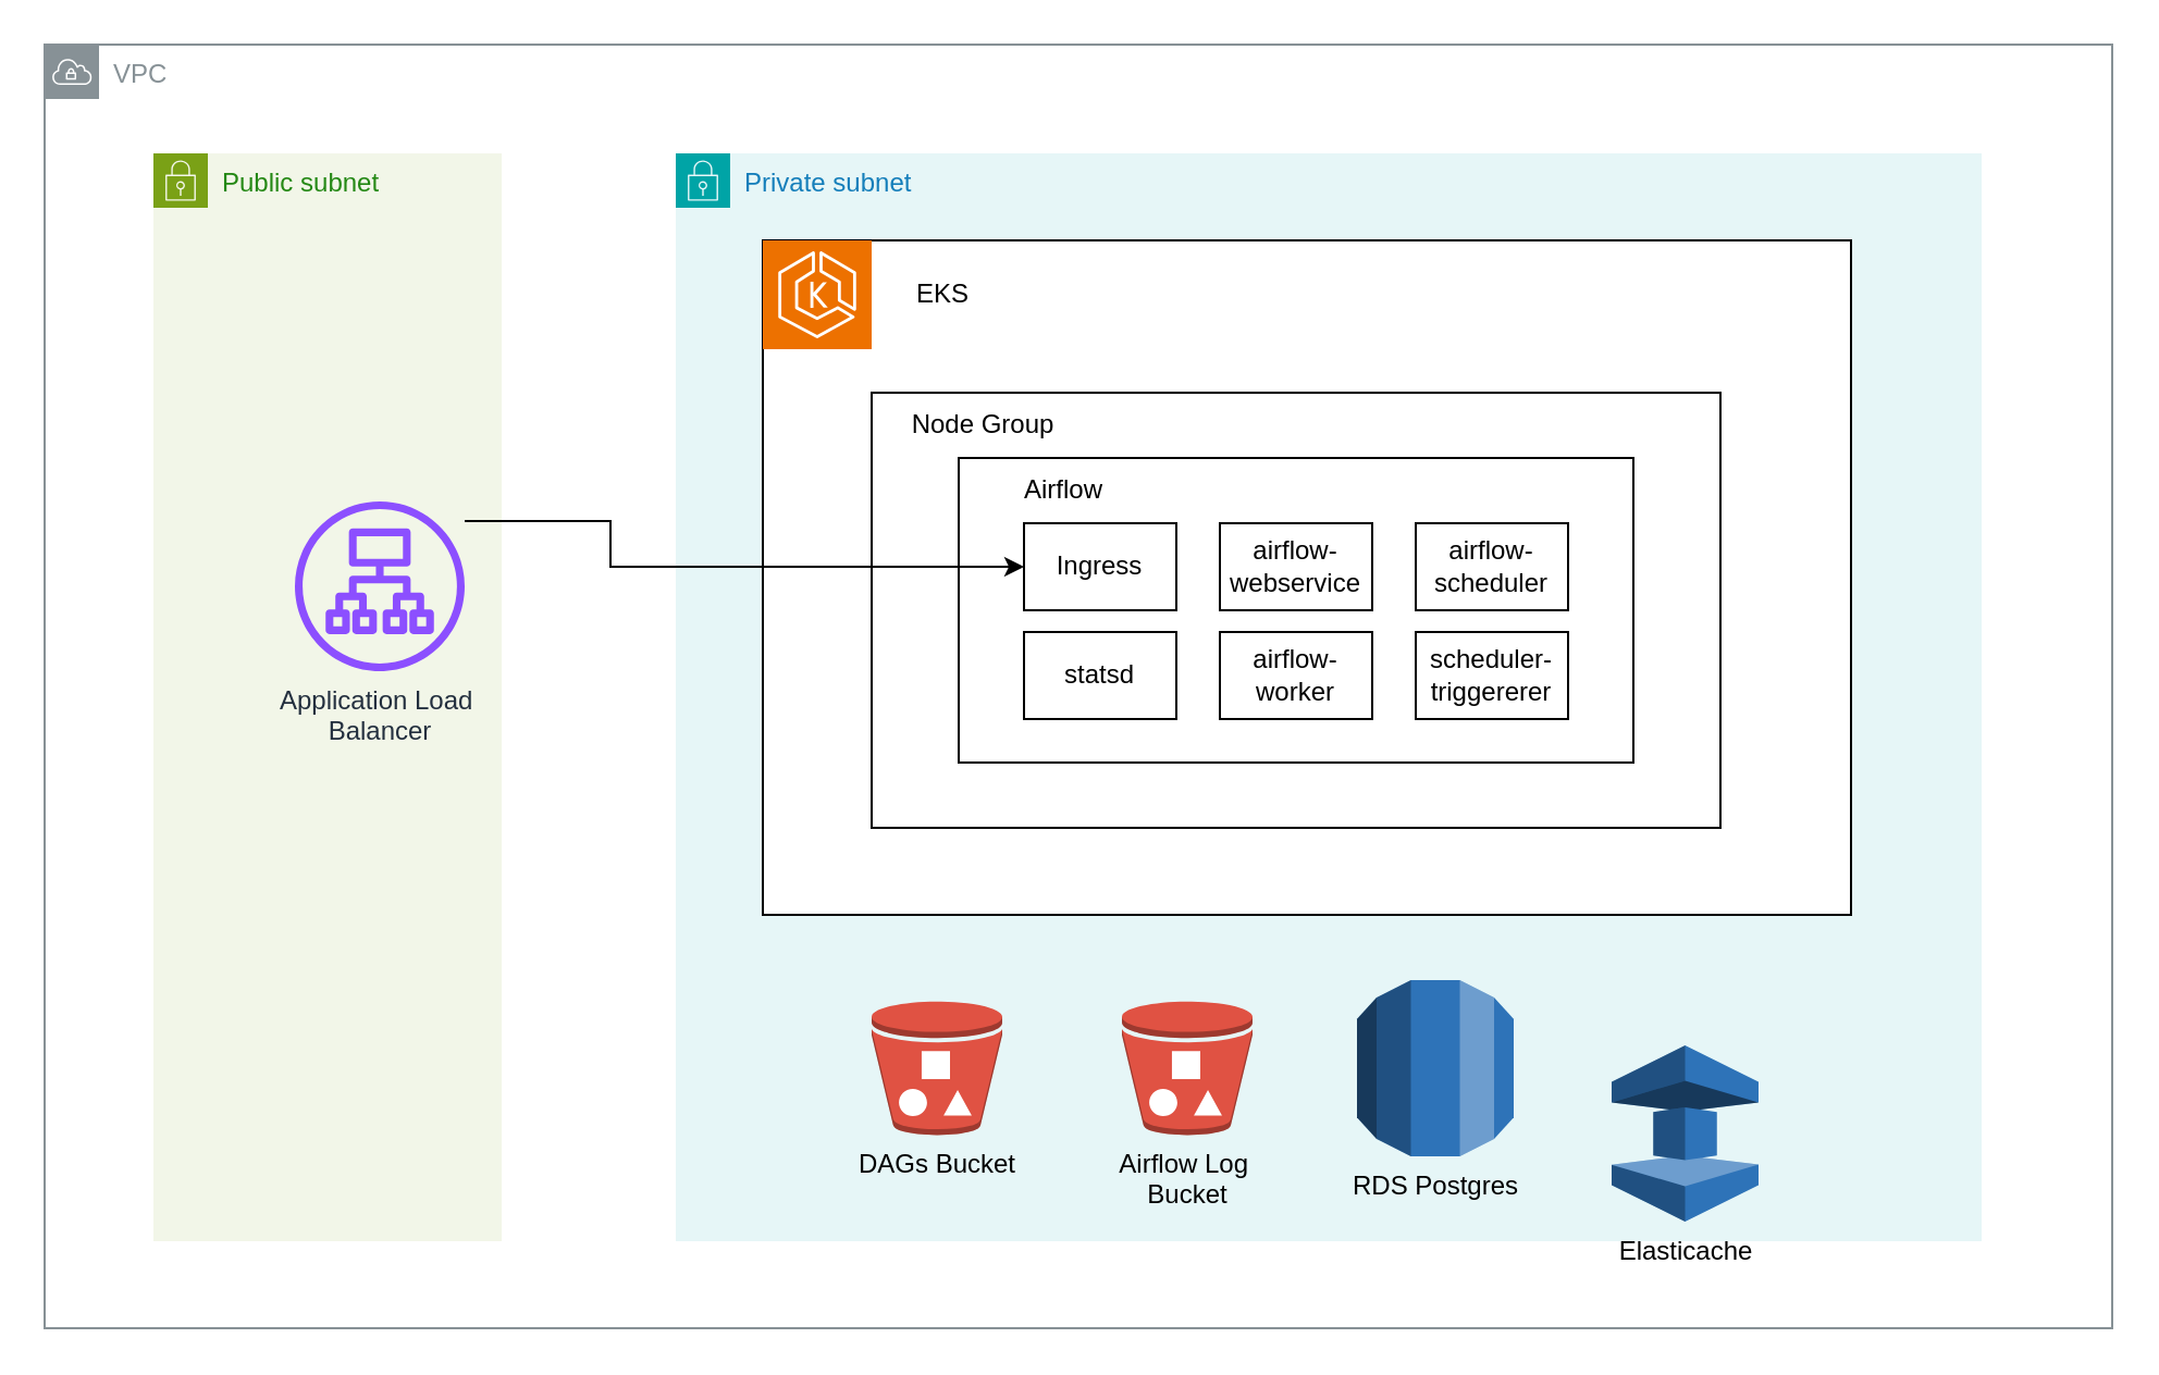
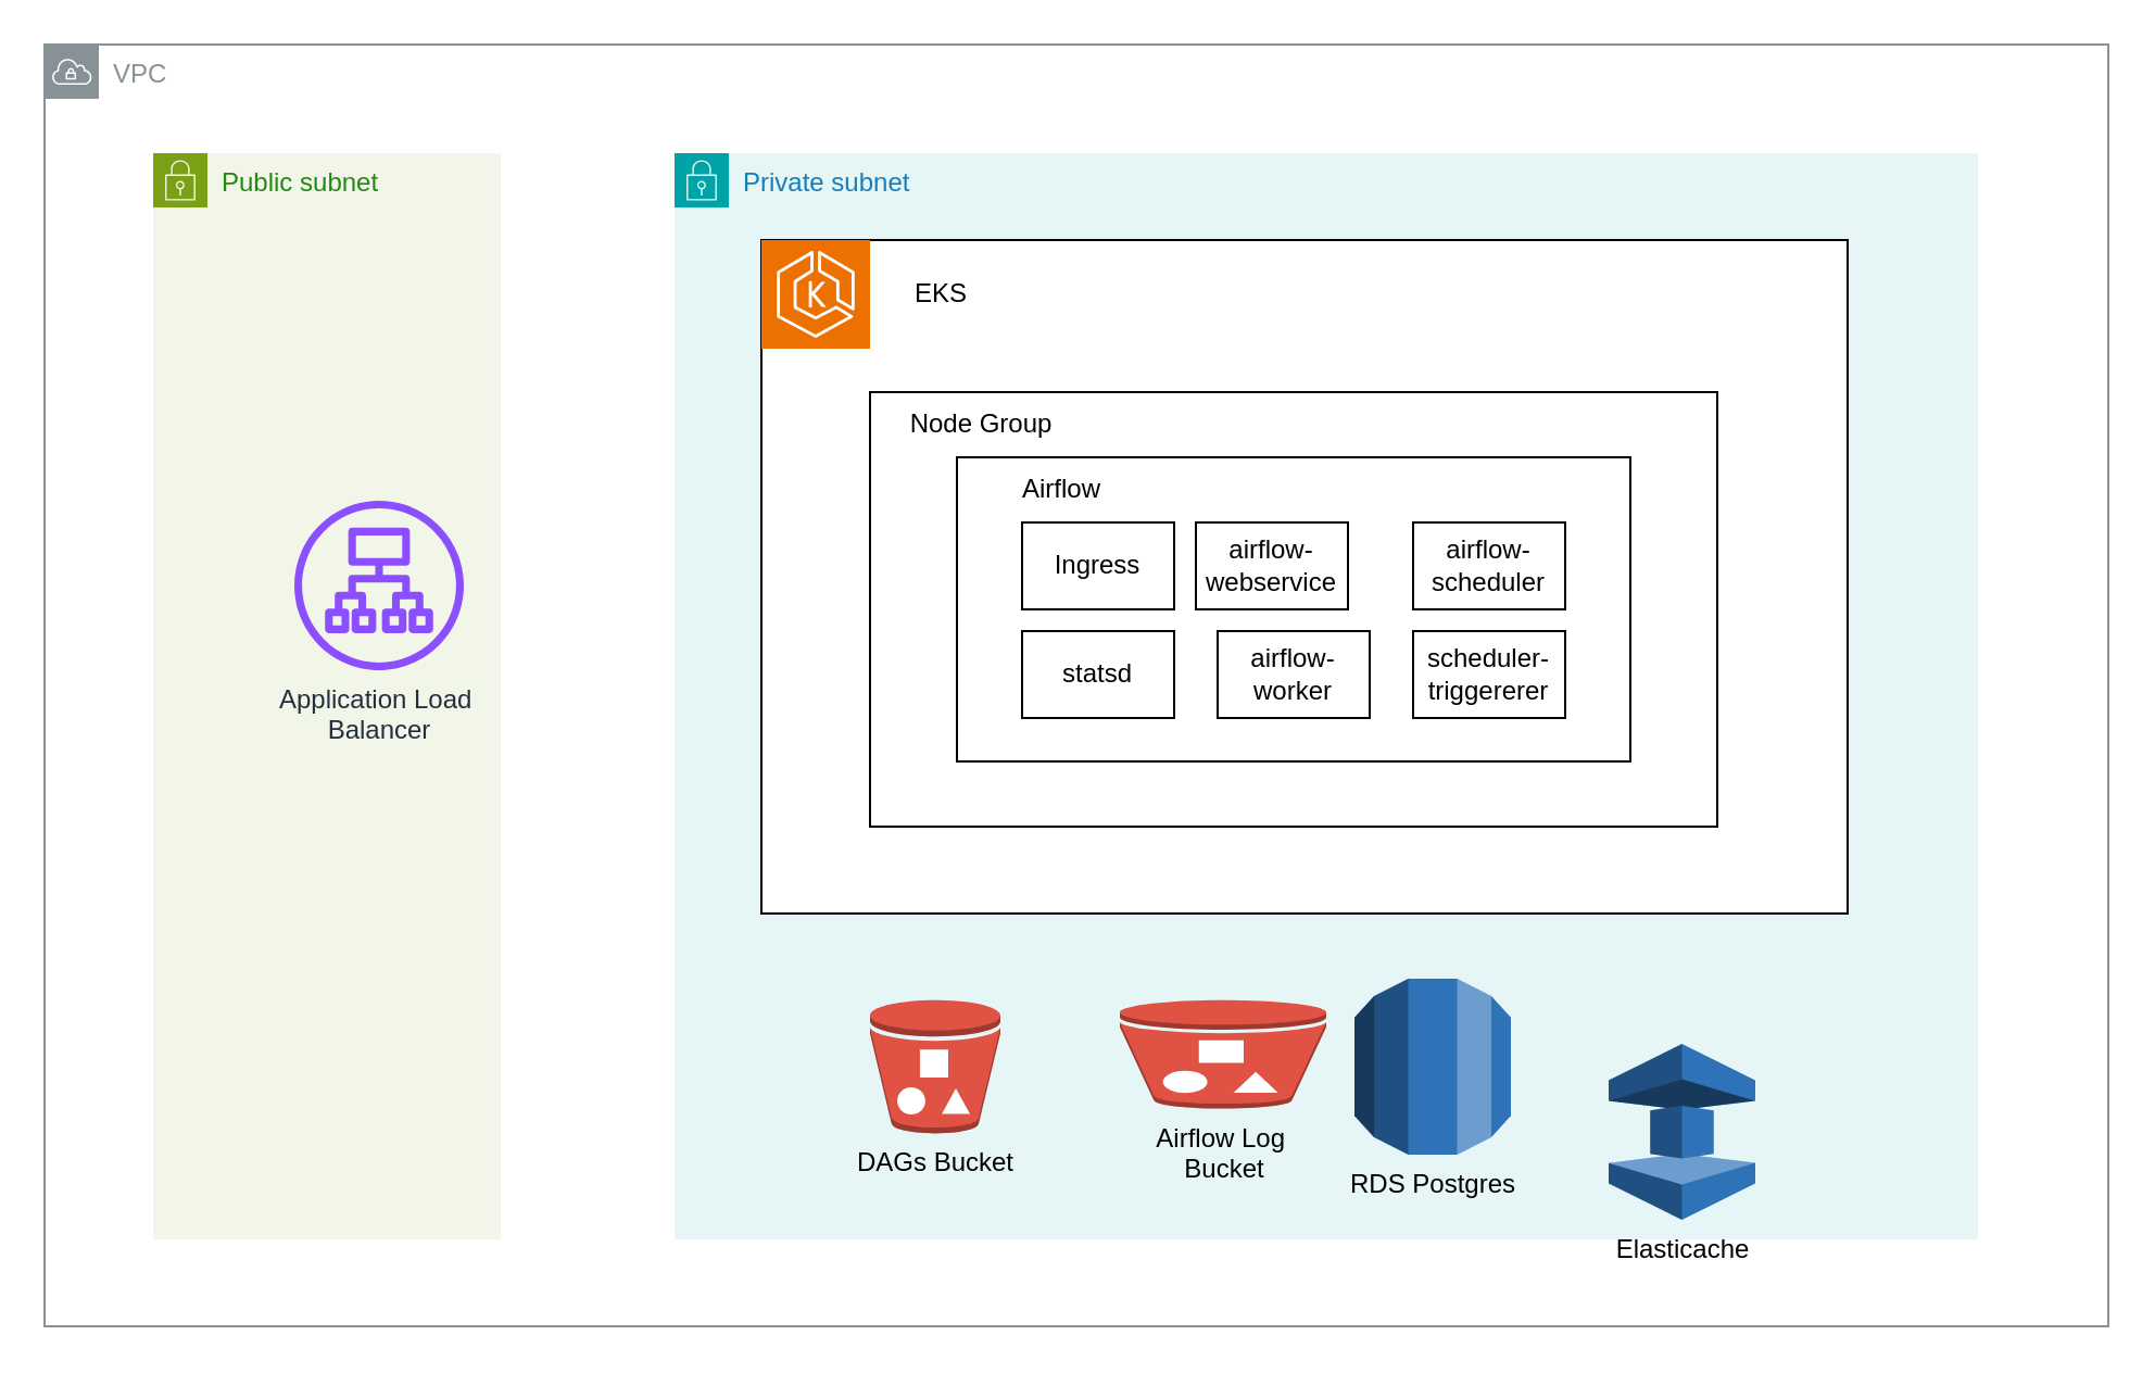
- <mxCell id="24" style="edgeStyle=orthogonalEdgeStyle;rounded=0;orthogonalLoop=1;jettySize=auto;html=1;entryX=0;entryY=0.5;entryDx=0;entryDy=0;" edge="1" parent="1" source="4" target="18"><mxGeometry relative="1" as="geometry"><Array as="points"><mxPoint x="280" y="239" /><mxPoint x="280" y="260" /></Array></mxGeometry></mxCell>
- <mxCell id="19" value="airflow-webservice" style="rounded=0;whiteSpace=wrap;html=1;" vertex="1" parent="1"><mxGeometry x="560" y="240" width="70" height="40" as="geometry" /></mxCell>
+ <mxCell id="19" value="airflow-webservice" style="rounded=0;whiteSpace=wrap;html=1;" vertex="1" parent="1"><mxGeometry x="550" y="240" width="70" height="40" as="geometry" /></mxCell>
- <mxCell id="7" value="Airflow Log&amp;nbsp;&lt;div&gt;Bucket&lt;/div&gt;" style="outlineConnect=0;dashed=0;verticalLabelPosition=bottom;verticalAlign=top;align=center;html=1;shape=mxgraph.aws3.bucket_with_objects;fillColor=#E05243;gradientColor=none;" vertex="1" parent="5"><mxGeometry x="205" y="389.75" width="60" height="61.5" as="geometry" /></mxCell>
+ <mxCell id="7" value="Airflow Log&amp;nbsp;&lt;div&gt;Bucket&lt;/div&gt;" style="outlineConnect=0;dashed=0;verticalLabelPosition=bottom;verticalAlign=top;align=center;html=1;shape=mxgraph.aws3.bucket_with_objects;fillColor=#E05243;gradientColor=none;" vertex="1" parent="5"><mxGeometry x="205" y="389.75" width="95" height="50" as="geometry" /></mxCell>
